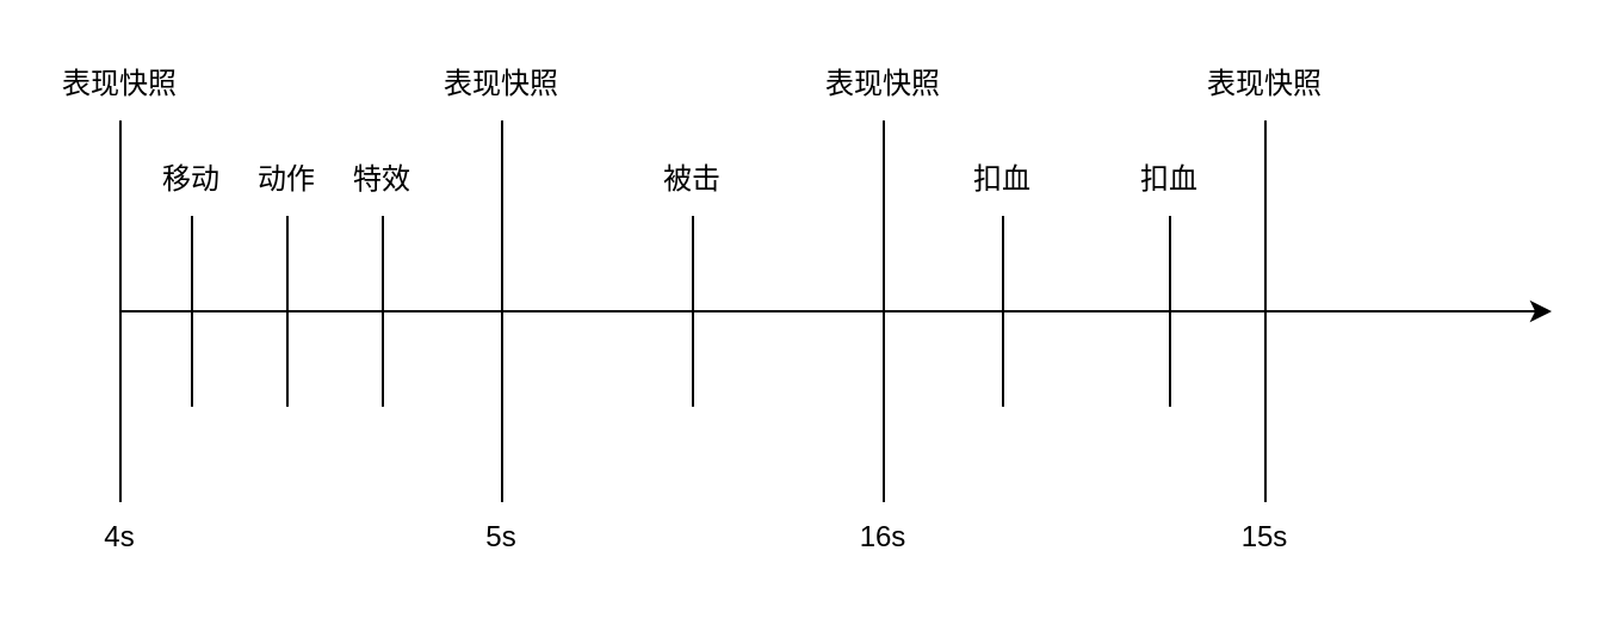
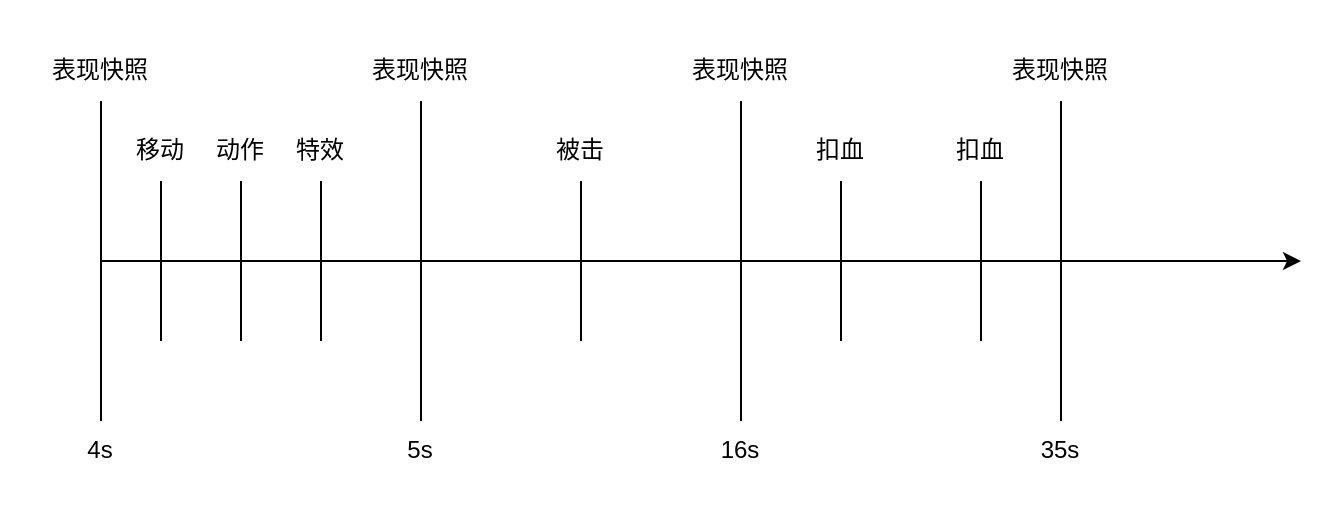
- <mxCell id="14" value="15s" style="text;html=1;strokeColor=none;fillColor=none;align=center;verticalAlign=middle;whiteSpace=wrap;rounded=0;" parent="1" vertex="1"><mxGeometry x="500" y="210" width="60" height="30" as="geometry" /></mxCell>
+ <mxCell id="14" value="35s" style="text;html=1;strokeColor=none;fillColor=none;align=center;verticalAlign=middle;whiteSpace=wrap;rounded=0;" parent="1" vertex="1"><mxGeometry x="500" y="210" width="60" height="30" as="geometry" /></mxCell>
